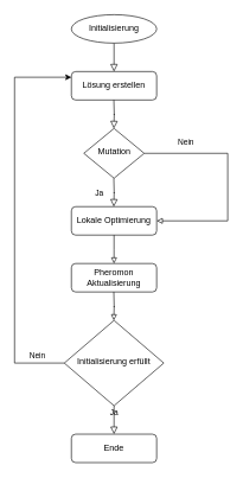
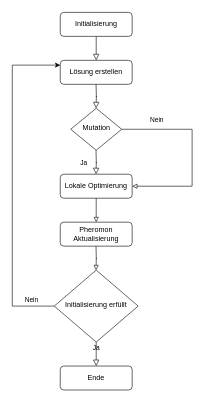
- <mxCell id="3" value="Initialisierung" style="ellipse;whiteSpace=wrap;html=1;fontSize=12;glass=0;strokeWidth=1;shadow=0;" parent="1" vertex="1"><mxGeometry x="100" y="20" width="120" height="40" as="geometry" /></mxCell>
+ <mxCell id="3" value="Initialisierung" style="rounded=1;whiteSpace=wrap;html=1;fontSize=12;glass=0;strokeWidth=1;shadow=0;" parent="1" vertex="1"><mxGeometry x="100" y="20" width="120" height="40" as="geometry" /></mxCell>
